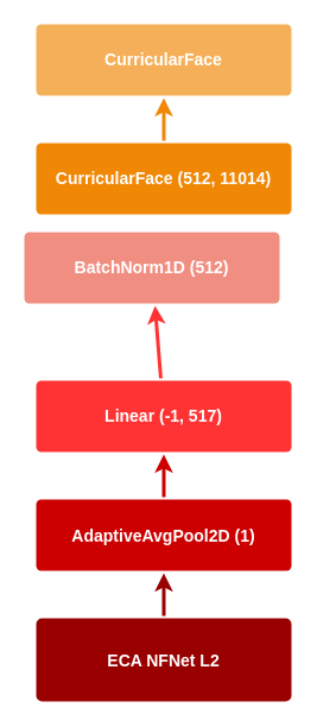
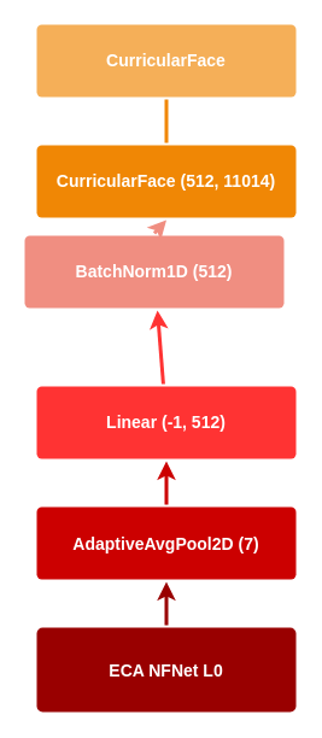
- <mxCell id="9" value="" style="edgeStyle=none;rounded=0;jumpStyle=none;html=1;shadow=0;labelBackgroundColor=none;startArrow=none;startFill=0;endArrow=classic;endFill=1;jettySize=auto;orthogonalLoop=1;strokeColor=#F08705;strokeWidth=3;fontFamily=Helvetica;fontSize=14;fontColor=#FFFFFF;spacing=5;" edge="1" parent="1" source="7" target="8"><mxGeometry relative="1" as="geometry" /></mxCell>
+ <mxCell id="9" value="" style="edgeStyle=none;rounded=0;jumpStyle=none;html=1;shadow=0;labelBackgroundColor=none;startArrow=none;startFill=0;endArrow=none;endFill=1;jettySize=auto;orthogonalLoop=1;strokeColor=#F08705;strokeWidth=3;fontFamily=Helvetica;fontSize=14;fontColor=#FFFFFF;spacing=5;" edge="1" parent="1" source="7" target="8"><mxGeometry relative="1" as="geometry" /></mxCell>
+ <mxCell id="12" value="" style="edgeStyle=none;rounded=1;jumpStyle=none;html=1;shadow=0;labelBackgroundColor=none;startArrow=none;startFill=0;jettySize=auto;orthogonalLoop=1;strokeWidth=3;fontFamily=Helvetica;fontSize=14;fontColor=#FFFFFF;spacing=5;fontStyle=1;fillColor=#b0e3e6;exitX=0.5;exitY=0;exitDx=0;exitDy=0;entryX=0.5;entryY=1;entryDx=0;entryDy=0;strokeColor=#F08E81;" edge="1" parent="1" source="6" target="7"><mxGeometry relative="1" as="geometry"><mxPoint x="115" y="328" as="sourcePoint" /><mxPoint x="115" y="302" as="targetPoint" /></mxGeometry></mxCell>
- <mxCell id="5" value="Linear (-1, 517)" style="rounded=1;whiteSpace=wrap;html=1;shadow=0;labelBackgroundColor=none;strokeColor=none;strokeWidth=3;fontFamily=Helvetica;fontSize=14;fontColor=#FFFFFF;align=center;spacing=5;fontStyle=1;arcSize=7;perimeterSpacing=2;fillColor=#FF3333;" vertex="1" parent="1"><mxGeometry x="30" y="320" width="215" height="60" as="geometry" /></mxCell>
+ <mxCell id="5" value="Linear (-1, 512)" style="rounded=1;whiteSpace=wrap;html=1;shadow=0;labelBackgroundColor=none;strokeColor=none;strokeWidth=3;fontFamily=Helvetica;fontSize=14;fontColor=#FFFFFF;align=center;spacing=5;fontStyle=1;arcSize=7;perimeterSpacing=2;fillColor=#FF3333;" vertex="1" parent="1"><mxGeometry x="30" y="320" width="215" height="60" as="geometry" /></mxCell>
- <mxCell id="11" value="&lt;span style=&quot;font-size: 14px&quot;&gt;AdaptiveAvgPool2D (1)&lt;/span&gt;" style="rounded=1;whiteSpace=wrap;html=1;shadow=0;labelBackgroundColor=none;strokeColor=none;strokeWidth=3;fontFamily=Helvetica;fontSize=16;fontColor=#FFFFFF;align=center;fontStyle=1;spacing=5;arcSize=7;perimeterSpacing=2;fillColor=#CC0000;" vertex="1" parent="1"><mxGeometry x="30" y="420" width="215" height="60" as="geometry" /></mxCell>
+ <mxCell id="11" value="&lt;span style=&quot;font-size: 14px&quot;&gt;AdaptiveAvgPool2D (7)&lt;/span&gt;" style="rounded=1;whiteSpace=wrap;html=1;shadow=0;labelBackgroundColor=none;strokeColor=none;strokeWidth=3;fontFamily=Helvetica;fontSize=16;fontColor=#FFFFFF;align=center;fontStyle=1;spacing=5;arcSize=7;perimeterSpacing=2;fillColor=#CC0000;" vertex="1" parent="1"><mxGeometry x="30" y="420" width="215" height="60" as="geometry" /></mxCell>
- <mxCell id="3" value="&lt;span style=&quot;font-size: 14px&quot;&gt;ECA NFNet L2&lt;/span&gt;" style="rounded=1;whiteSpace=wrap;html=1;shadow=0;labelBackgroundColor=none;strokeColor=none;strokeWidth=3;fontFamily=Helvetica;fontSize=16;fontColor=#FFFFFF;align=center;fontStyle=1;spacing=5;arcSize=7;perimeterSpacing=2;fillColor=#990000;" vertex="1" parent="1"><mxGeometry x="30" y="520" width="215" height="70" as="geometry" /></mxCell>
+ <mxCell id="3" value="&lt;span style=&quot;font-size: 14px&quot;&gt;ECA NFNet L0&lt;/span&gt;" style="rounded=1;whiteSpace=wrap;html=1;shadow=0;labelBackgroundColor=none;strokeColor=none;strokeWidth=3;fontFamily=Helvetica;fontSize=16;fontColor=#FFFFFF;align=center;fontStyle=1;spacing=5;arcSize=7;perimeterSpacing=2;fillColor=#990000;" vertex="1" parent="1"><mxGeometry x="30" y="520" width="215" height="70" as="geometry" /></mxCell>
